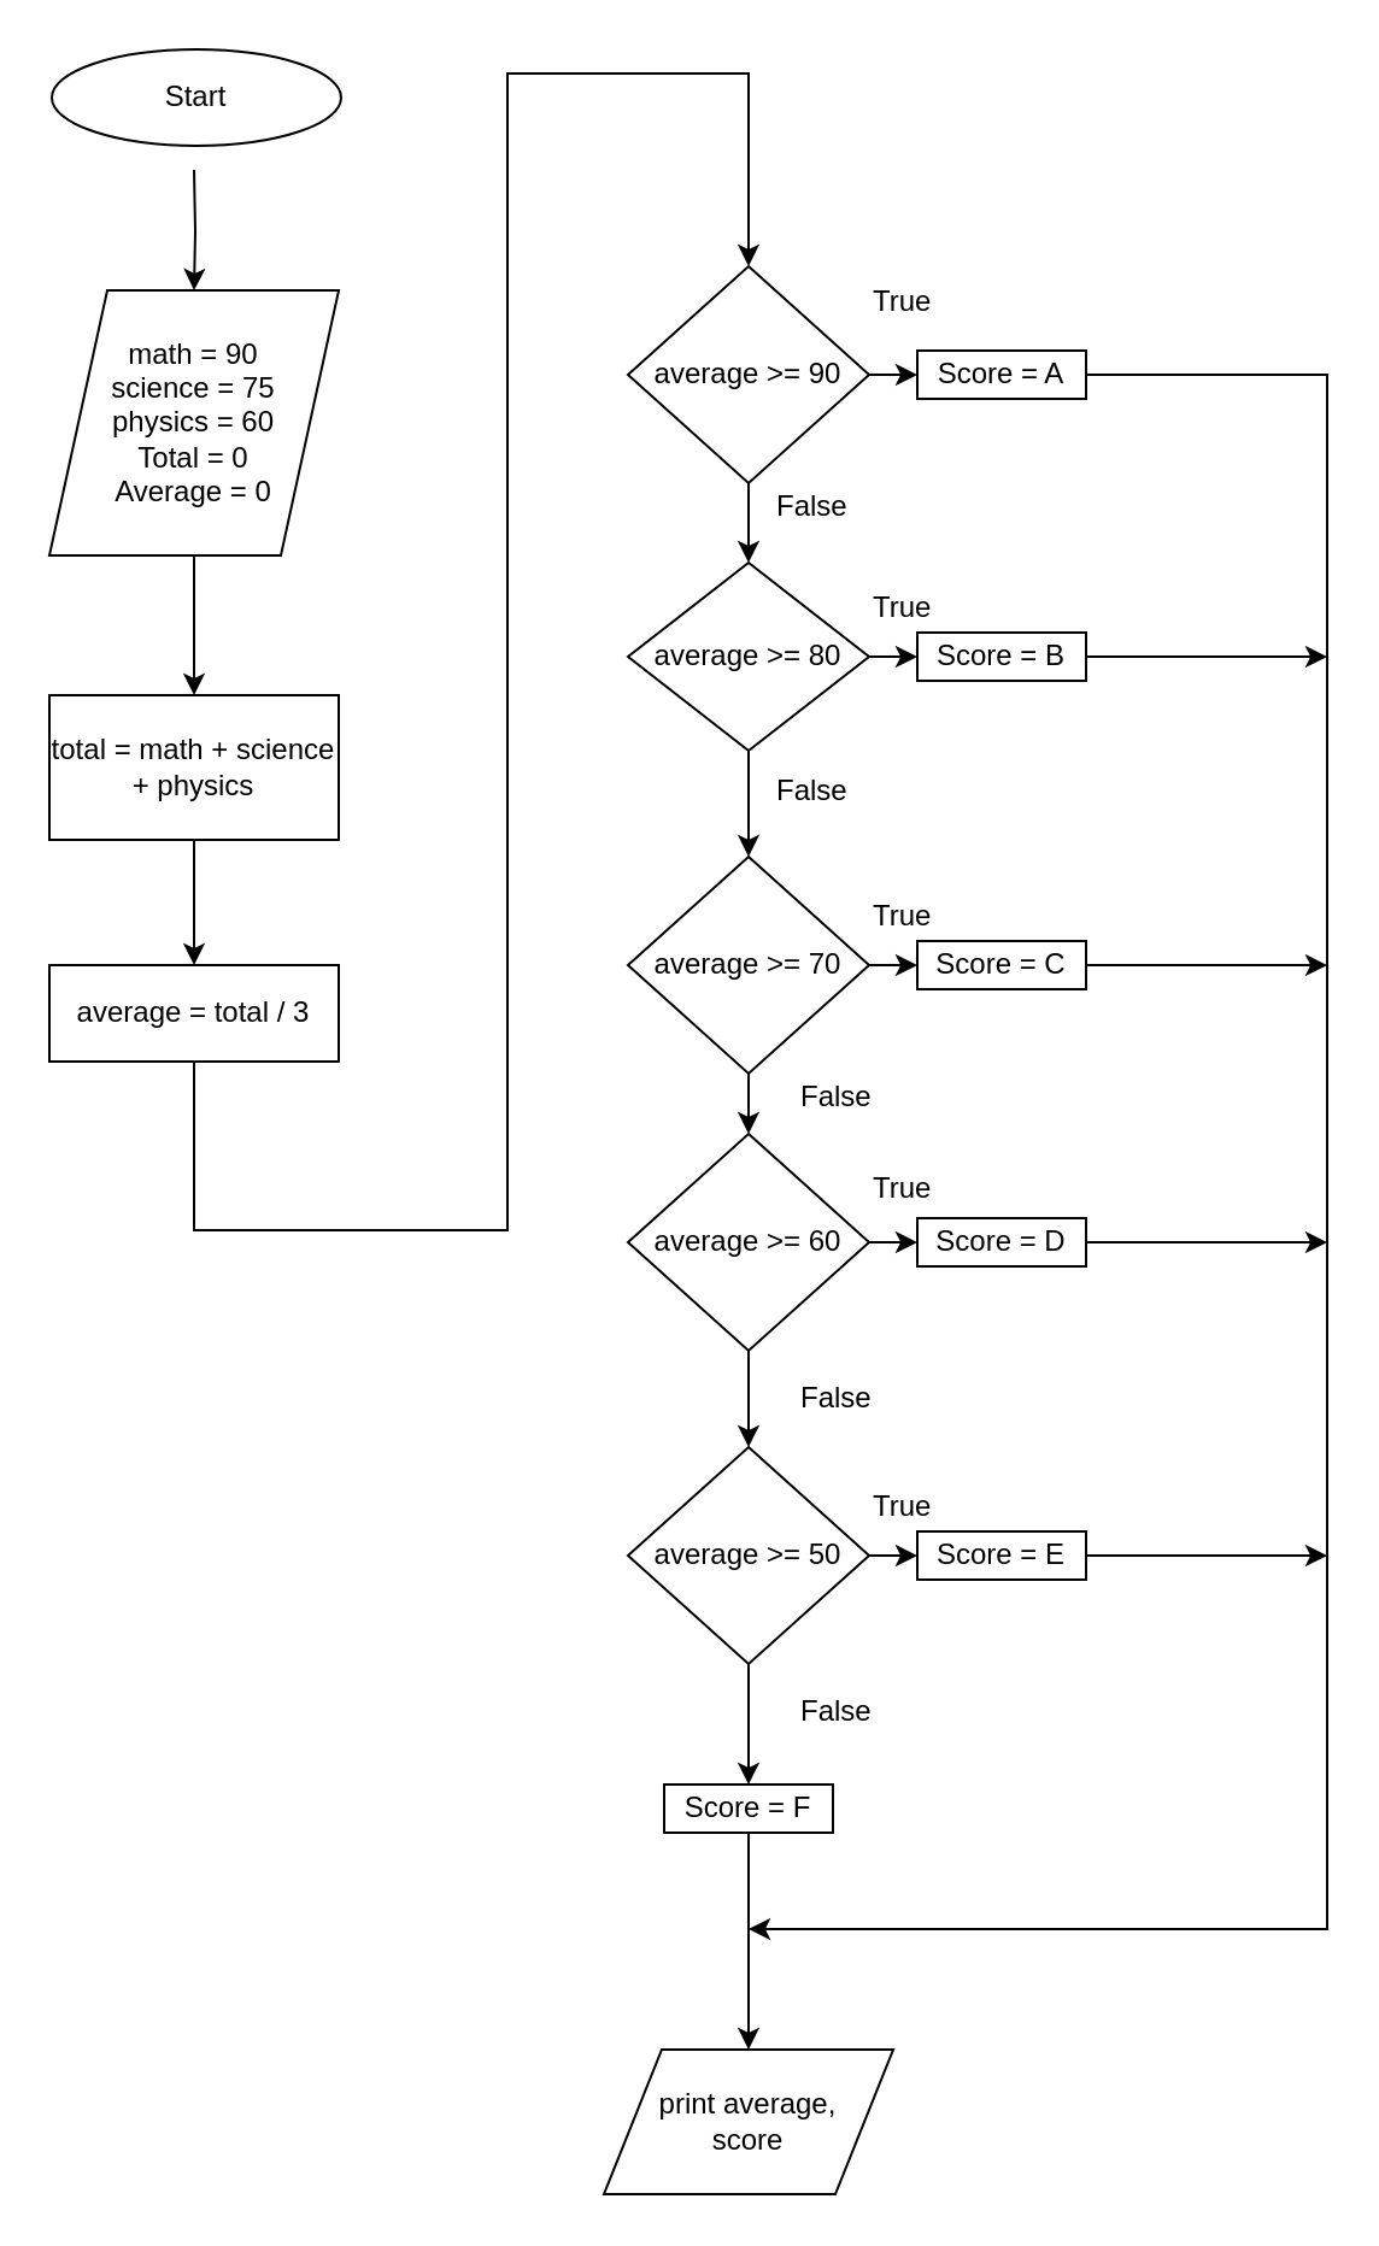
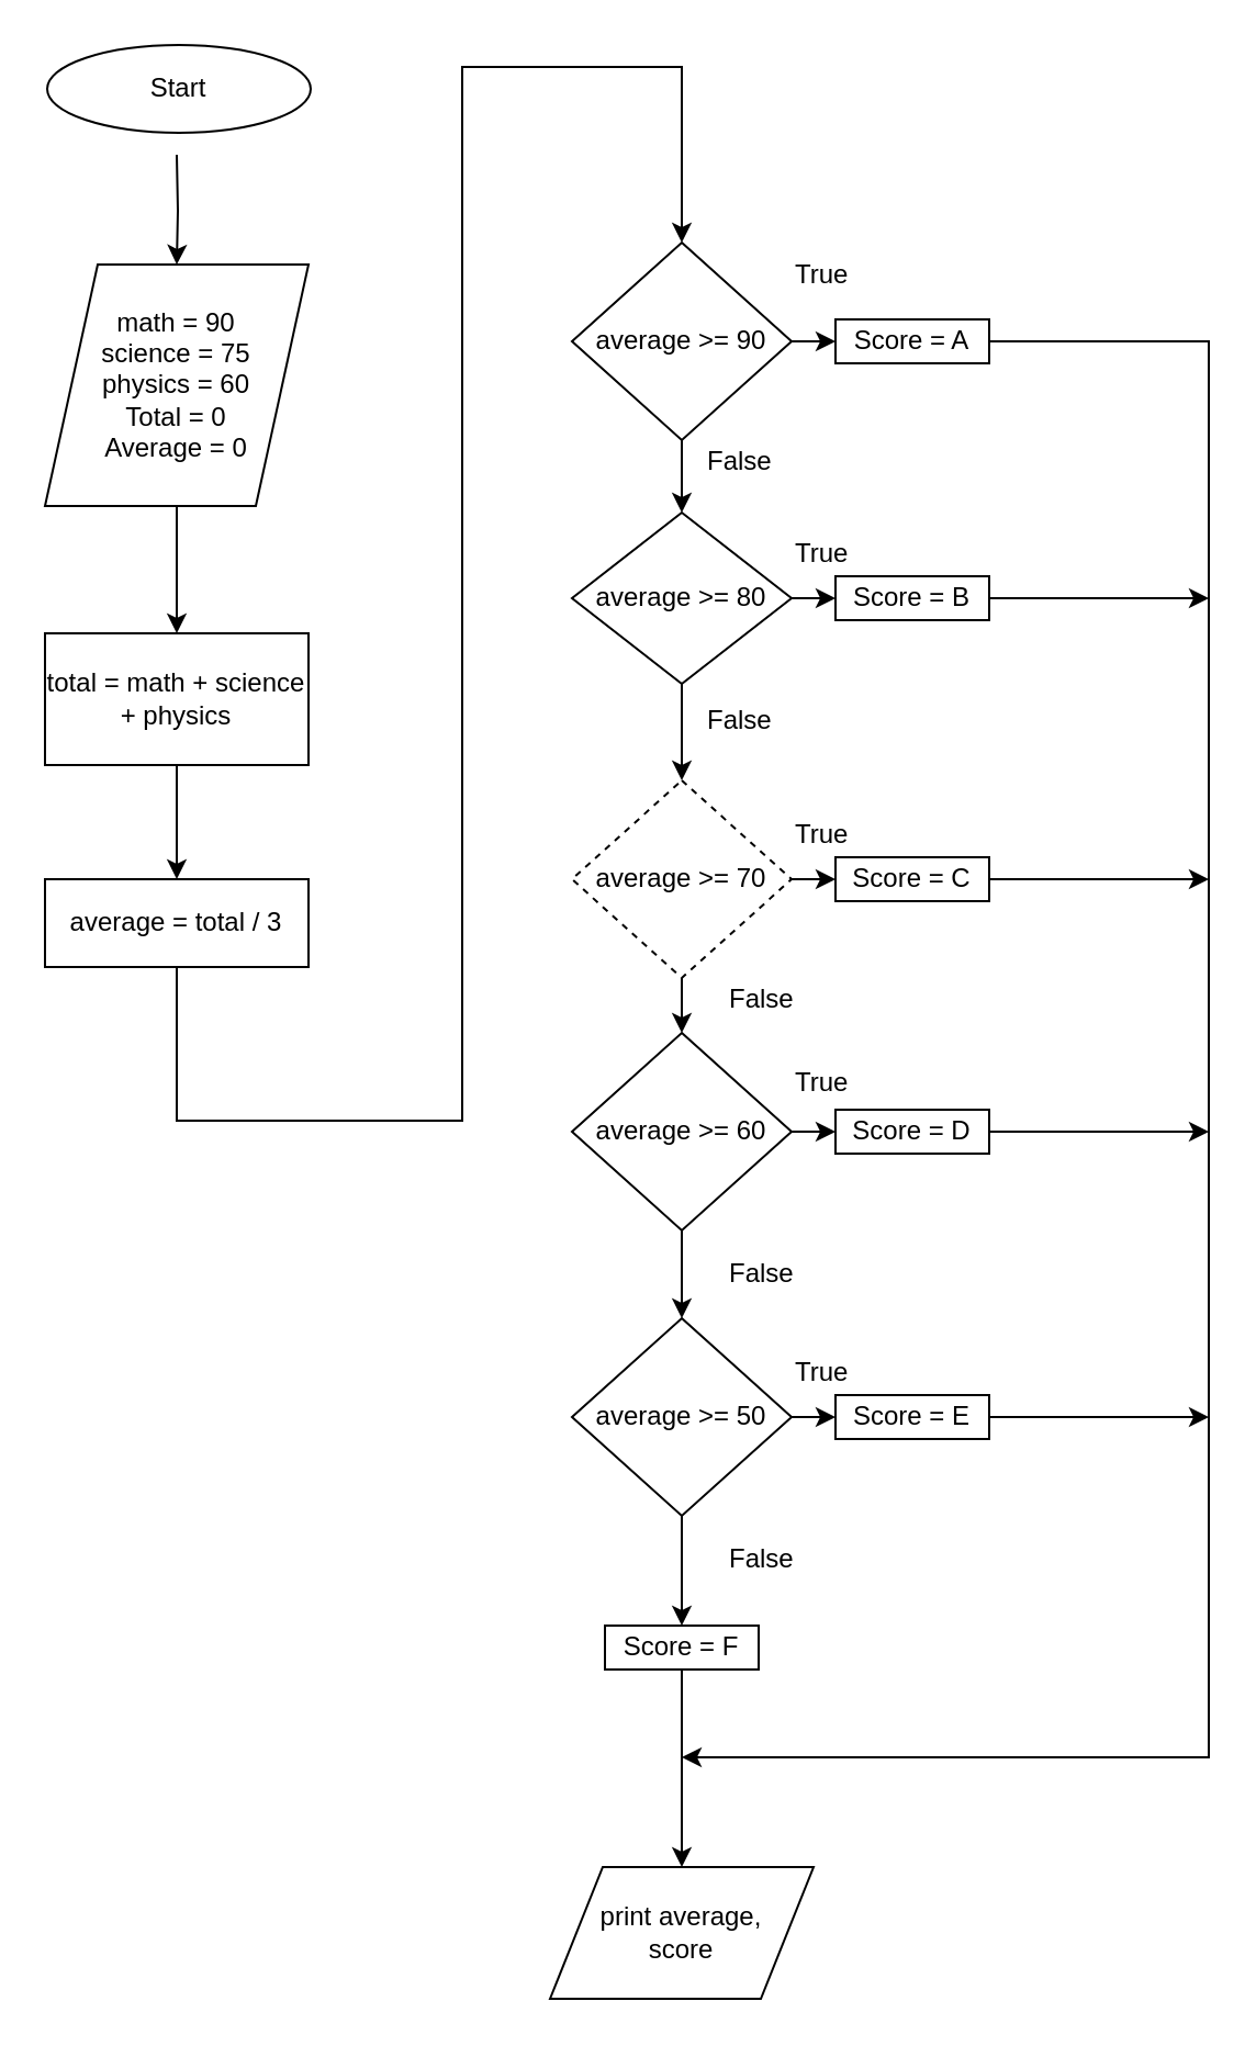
- <mxCell id="22" value="average &amp;gt;= 70" style="rhombus;whiteSpace=wrap;html=1;" vertex="1" parent="1"><mxGeometry x="260" y="355" width="100" height="90" as="geometry" /></mxCell>
+ <mxCell id="22" value="average &amp;gt;= 70" style="rhombus;whiteSpace=wrap;html=1;dashed=1;" vertex="1" parent="1"><mxGeometry x="260" y="355" width="100" height="90" as="geometry" /></mxCell>
